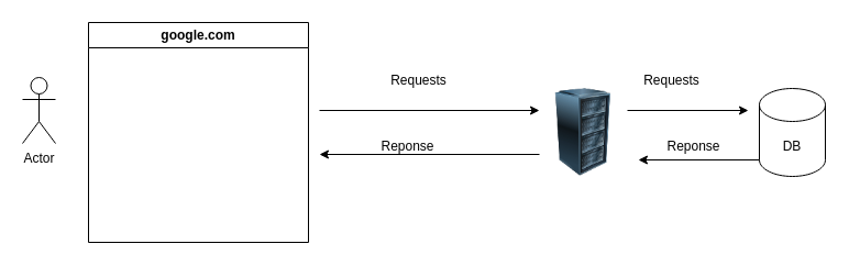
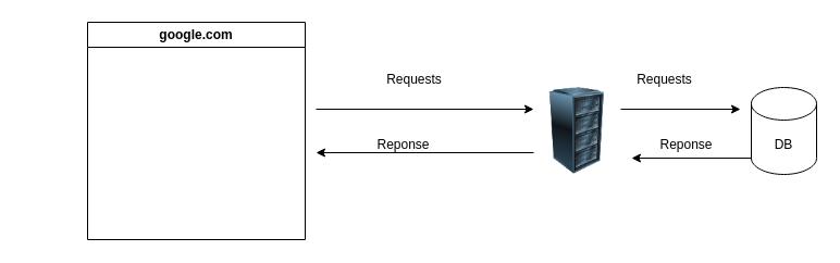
- <mxCell id="2" value="Actor" style="shape=umlActor;verticalLabelPosition=bottom;verticalAlign=top;html=1;outlineConnect=0;" vertex="1" parent="1"><mxGeometry x="20" y="70" width="30" height="60" as="geometry" /></mxCell>
